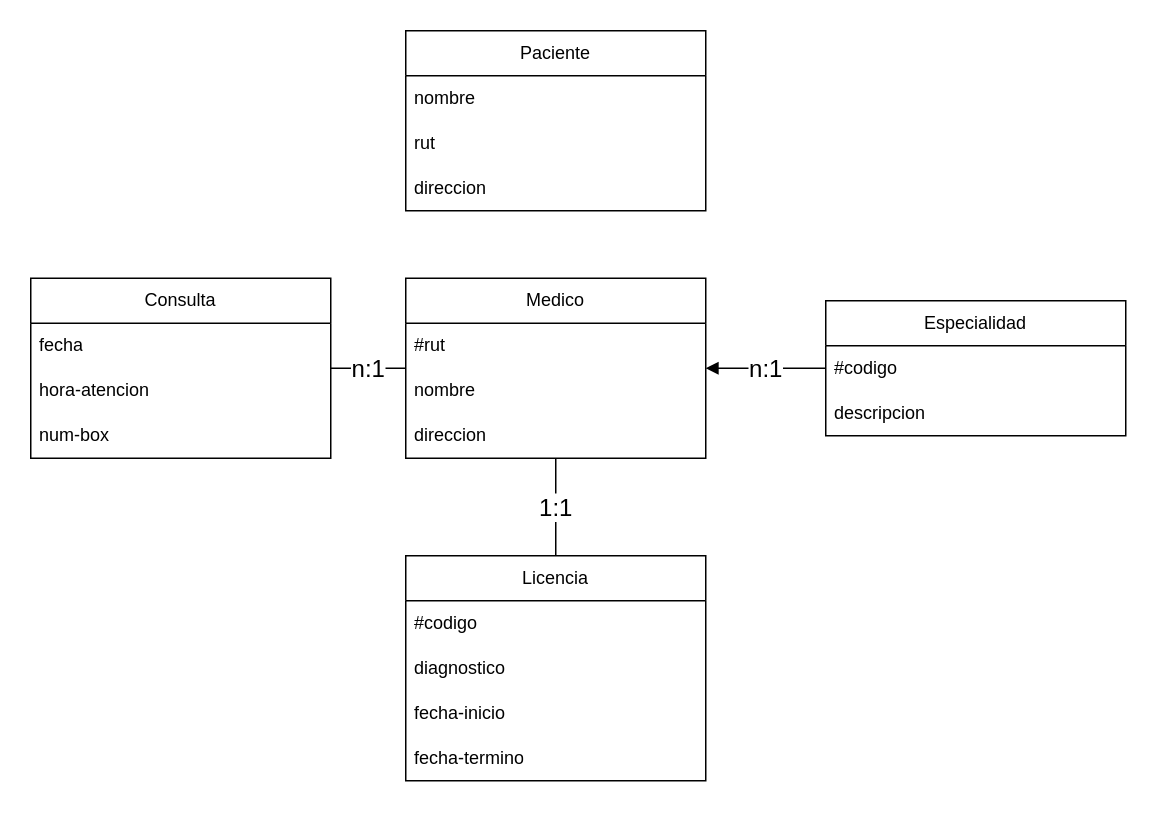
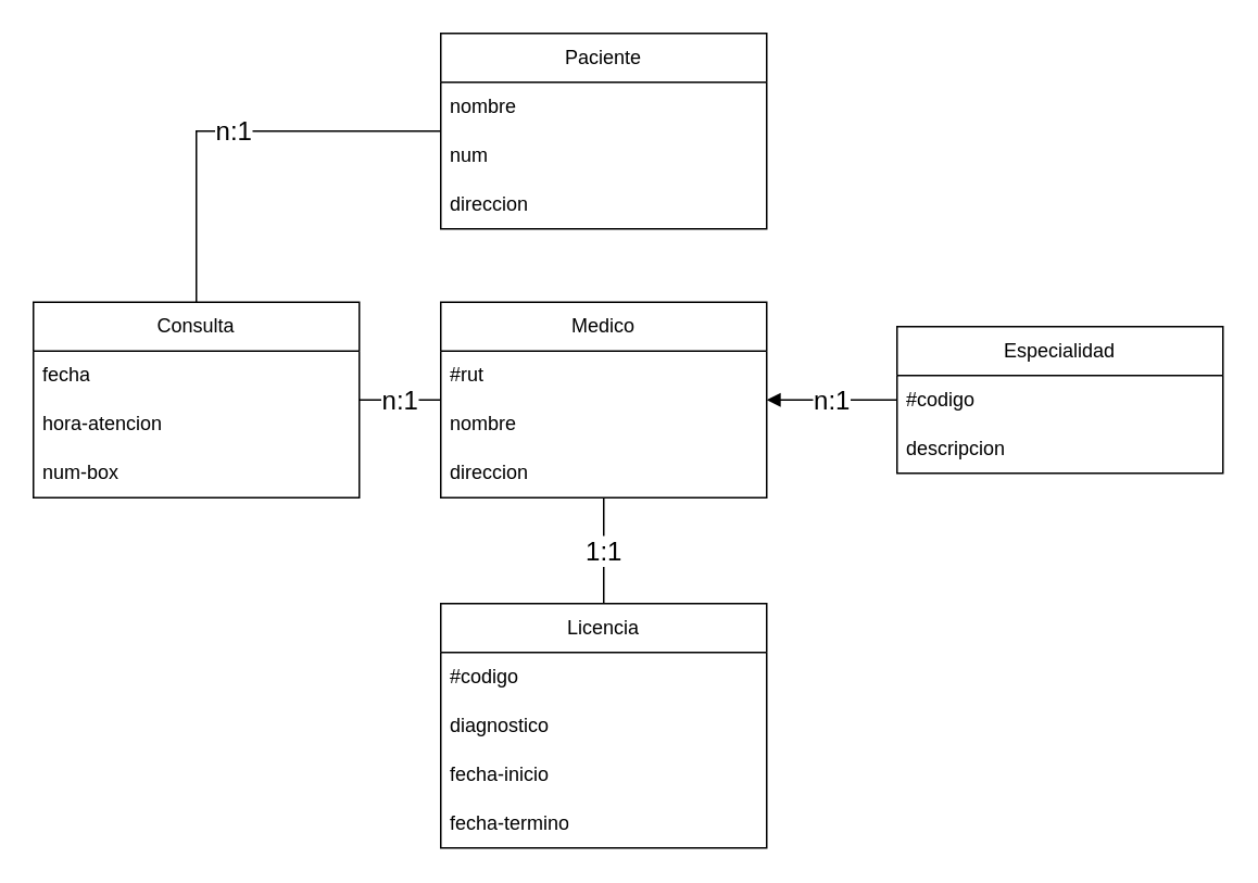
- <mxCell id="15" value="rut" style="text;strokeColor=none;fillColor=none;align=left;verticalAlign=middle;spacingLeft=4;spacingRight=4;overflow=hidden;points=[[0,0.5],[1,0.5]];portConstraint=eastwest;rotatable=0;whiteSpace=wrap;html=1;" vertex="1" parent="13"><mxGeometry y="60" width="200" height="30" as="geometry" /></mxCell>
+ <mxCell id="15" value="num" style="text;strokeColor=none;fillColor=none;align=left;verticalAlign=middle;spacingLeft=4;spacingRight=4;overflow=hidden;points=[[0,0.5],[1,0.5]];portConstraint=eastwest;rotatable=0;whiteSpace=wrap;html=1;" vertex="1" parent="13"><mxGeometry y="60" width="200" height="30" as="geometry" /></mxCell>
+ <mxCell id="25" value="n:1" style="endArrow=none;html=1;rounded=0;fontSize=16;" edge="1" parent="1" source="9" target="13"><mxGeometry relative="1" as="geometry"><mxPoint x="280" y="180" as="sourcePoint" /><mxPoint x="440" y="180" as="targetPoint" /><Array as="points"><mxPoint x="120" y="80" /></Array></mxGeometry></mxCell>
